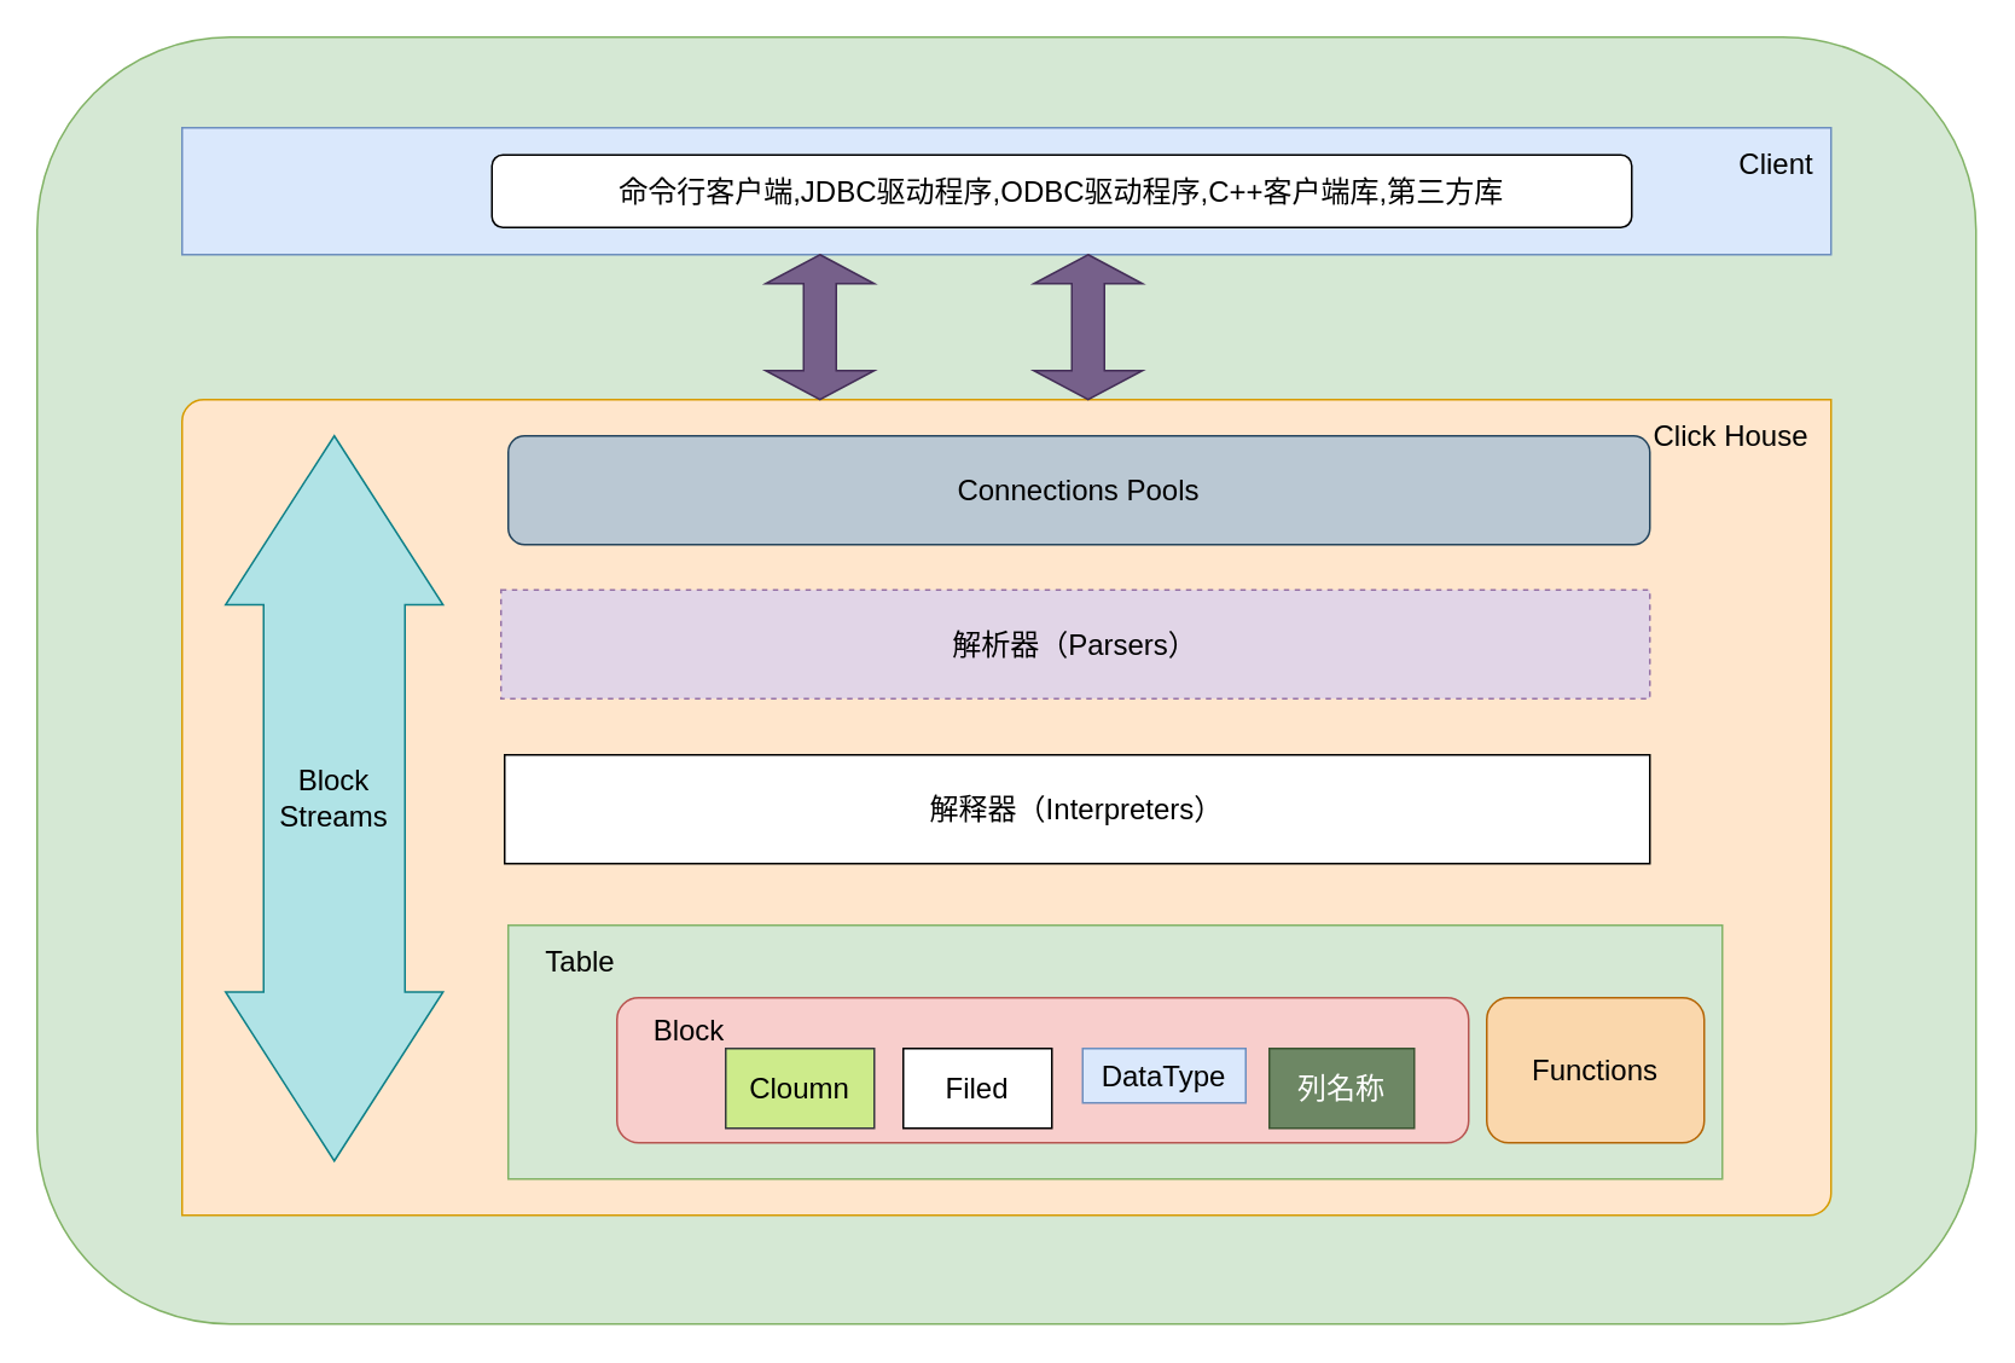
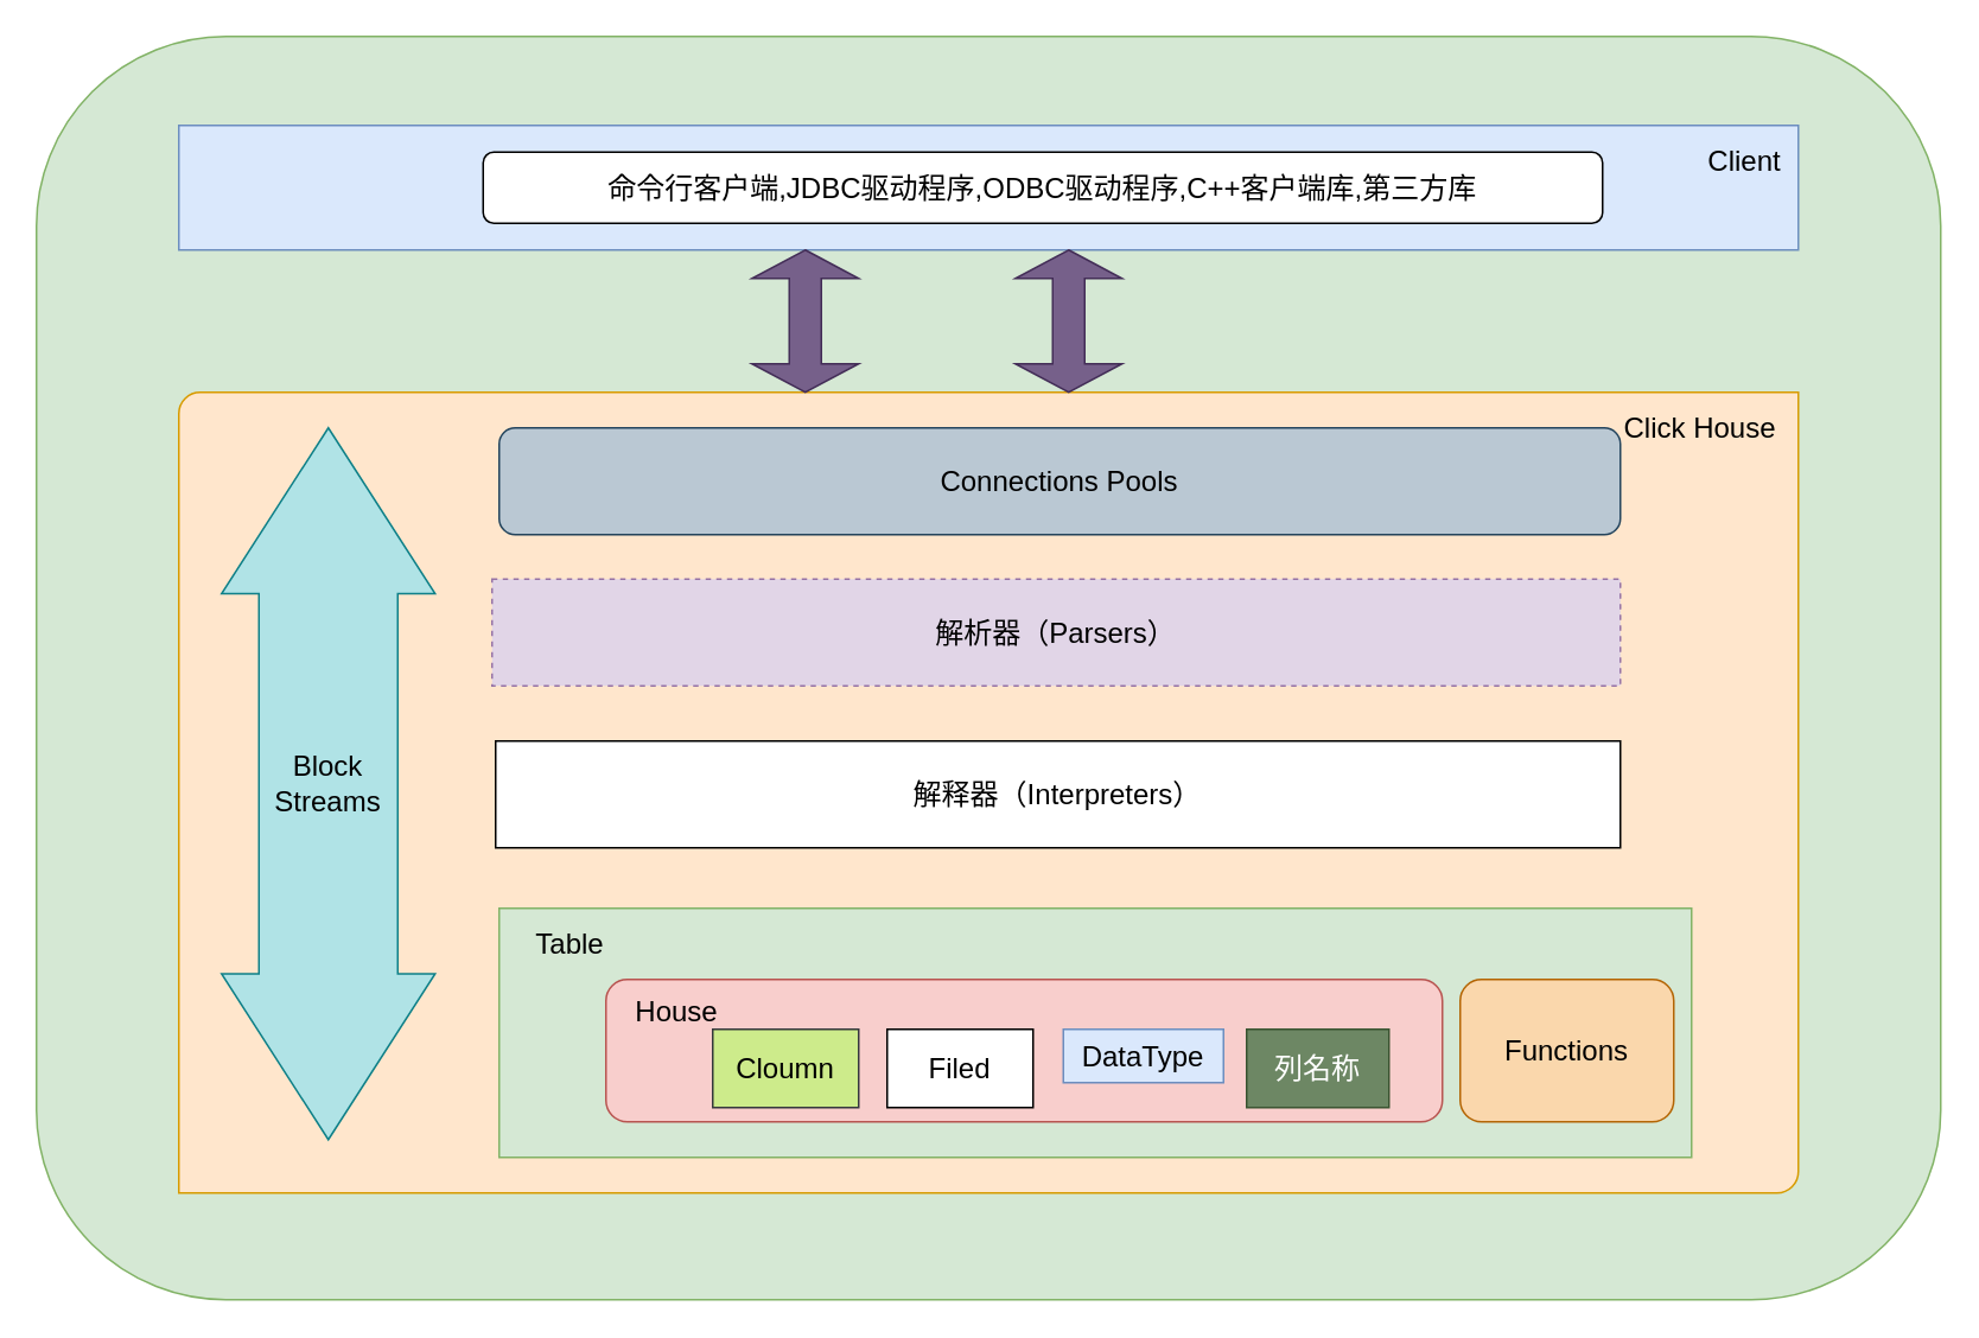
- <mxCell id="11" value="Block" style="text;html=1;strokeColor=none;fillColor=none;align=center;verticalAlign=middle;whiteSpace=wrap;rounded=0;fontSize=16;" vertex="1" parent="1"><mxGeometry x="360" y="558" width="40" height="20" as="geometry" /></mxCell>
+ <mxCell id="11" value="House" style="text;html=1;strokeColor=none;fillColor=none;align=center;verticalAlign=middle;whiteSpace=wrap;rounded=0;fontSize=16;" vertex="1" parent="1"><mxGeometry x="360" y="558" width="40" height="20" as="geometry" /></mxCell>
